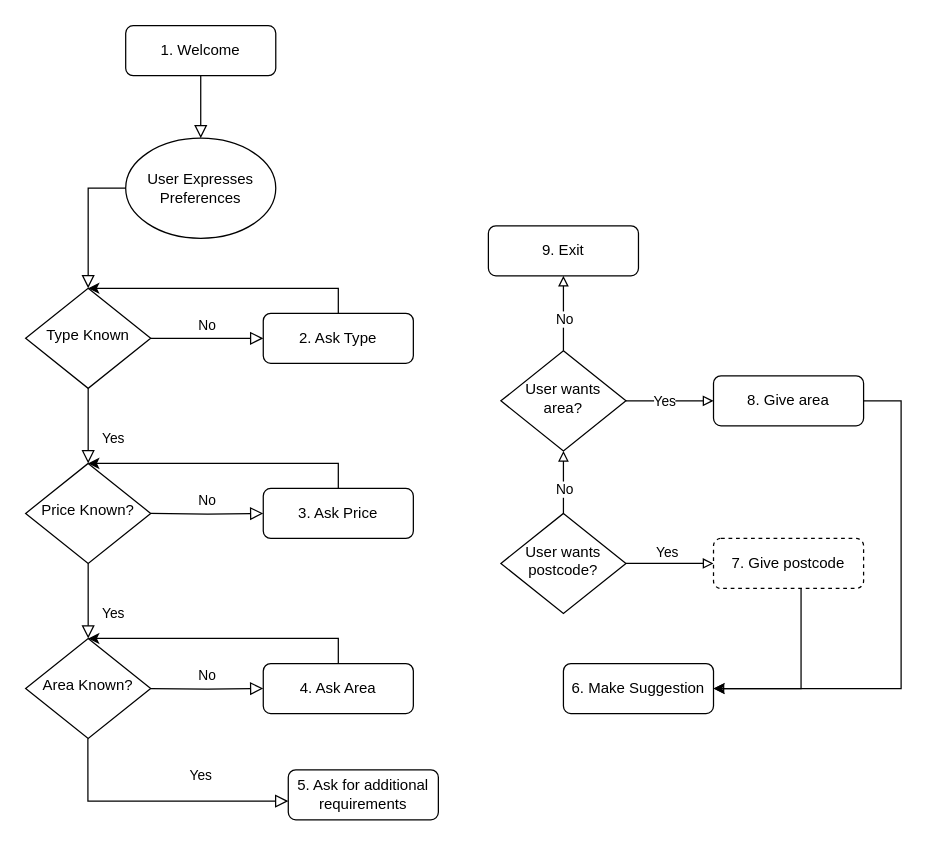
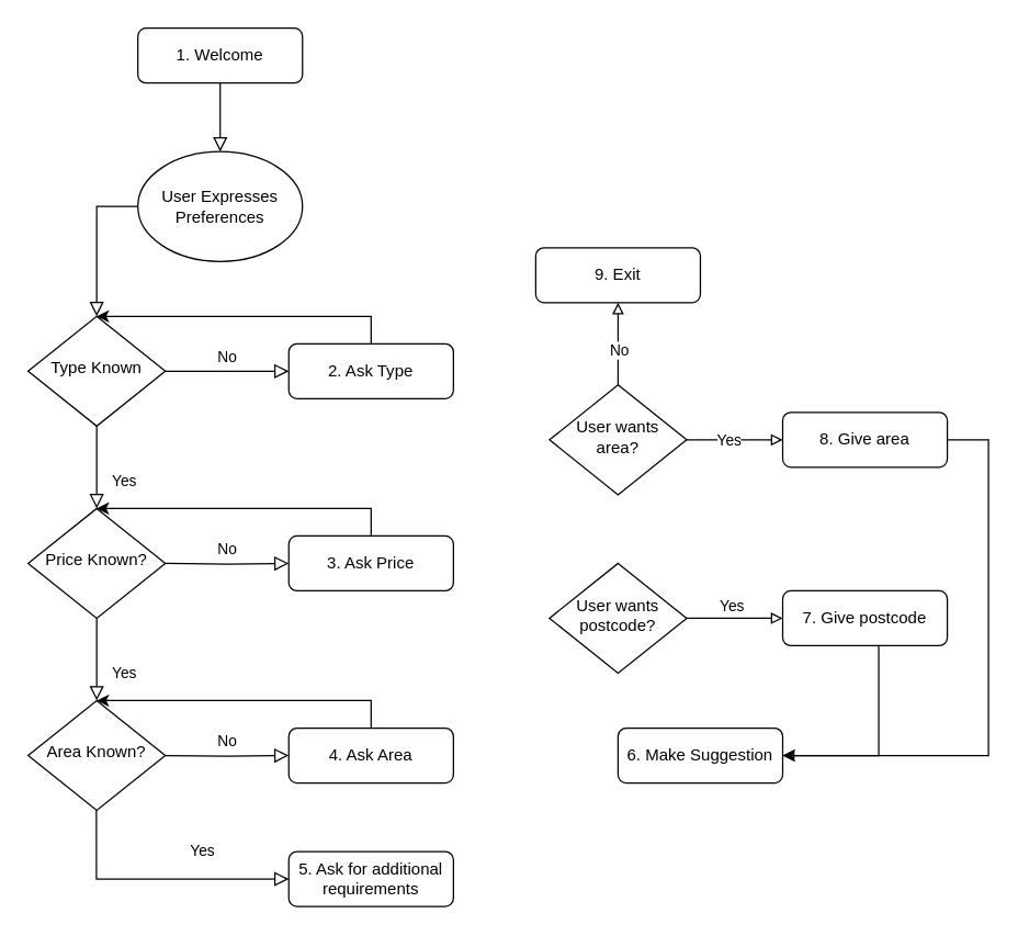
- <mxCell id="25" style="edgeStyle=orthogonalEdgeStyle;rounded=0;orthogonalLoop=1;jettySize=auto;html=1;endArrow=block;endFill=0;" edge="1" parent="1" source="27" target="34"><mxGeometry relative="1" as="geometry"><Array as="points"><mxPoint x="450" y="370" /><mxPoint x="450" y="370" /></Array></mxGeometry></mxCell>
- <mxCell id="26" value="No" style="edgeLabel;html=1;align=center;verticalAlign=middle;resizable=0;points=[];" vertex="1" connectable="0" parent="25"><mxGeometry x="0.289" y="-1" relative="1" as="geometry"><mxPoint x="-1" y="12" as="offset" /></mxGeometry></mxCell>
- <mxCell id="29" value="7. Give postcode" style="rounded=1;whiteSpace=wrap;html=1;fontSize=12;glass=0;strokeWidth=1;shadow=0;dashed=1;" vertex="1" parent="1"><mxGeometry x="570" y="430" width="120" height="40" as="geometry" /></mxCell>
+ <mxCell id="29" value="7. Give postcode" style="rounded=1;whiteSpace=wrap;html=1;fontSize=12;glass=0;strokeWidth=1;shadow=0;" vertex="1" parent="1"><mxGeometry x="570" y="430" width="120" height="40" as="geometry" /></mxCell>
- <mxCell id="21" value="5. Ask for additional requirements" style="rounded=1;whiteSpace=wrap;html=1;fontSize=12;glass=0;strokeWidth=1;shadow=0;" parent="1" vertex="1"><mxGeometry x="230" y="615" width="120" height="40" as="geometry" /></mxCell>
+ <mxCell id="21" value="5. Ask for additional requirements" style="rounded=1;whiteSpace=wrap;html=1;fontSize=12;glass=0;strokeWidth=1;shadow=0;" parent="1" vertex="1"><mxGeometry x="210" y="620" width="120" height="40" as="geometry" /></mxCell>
